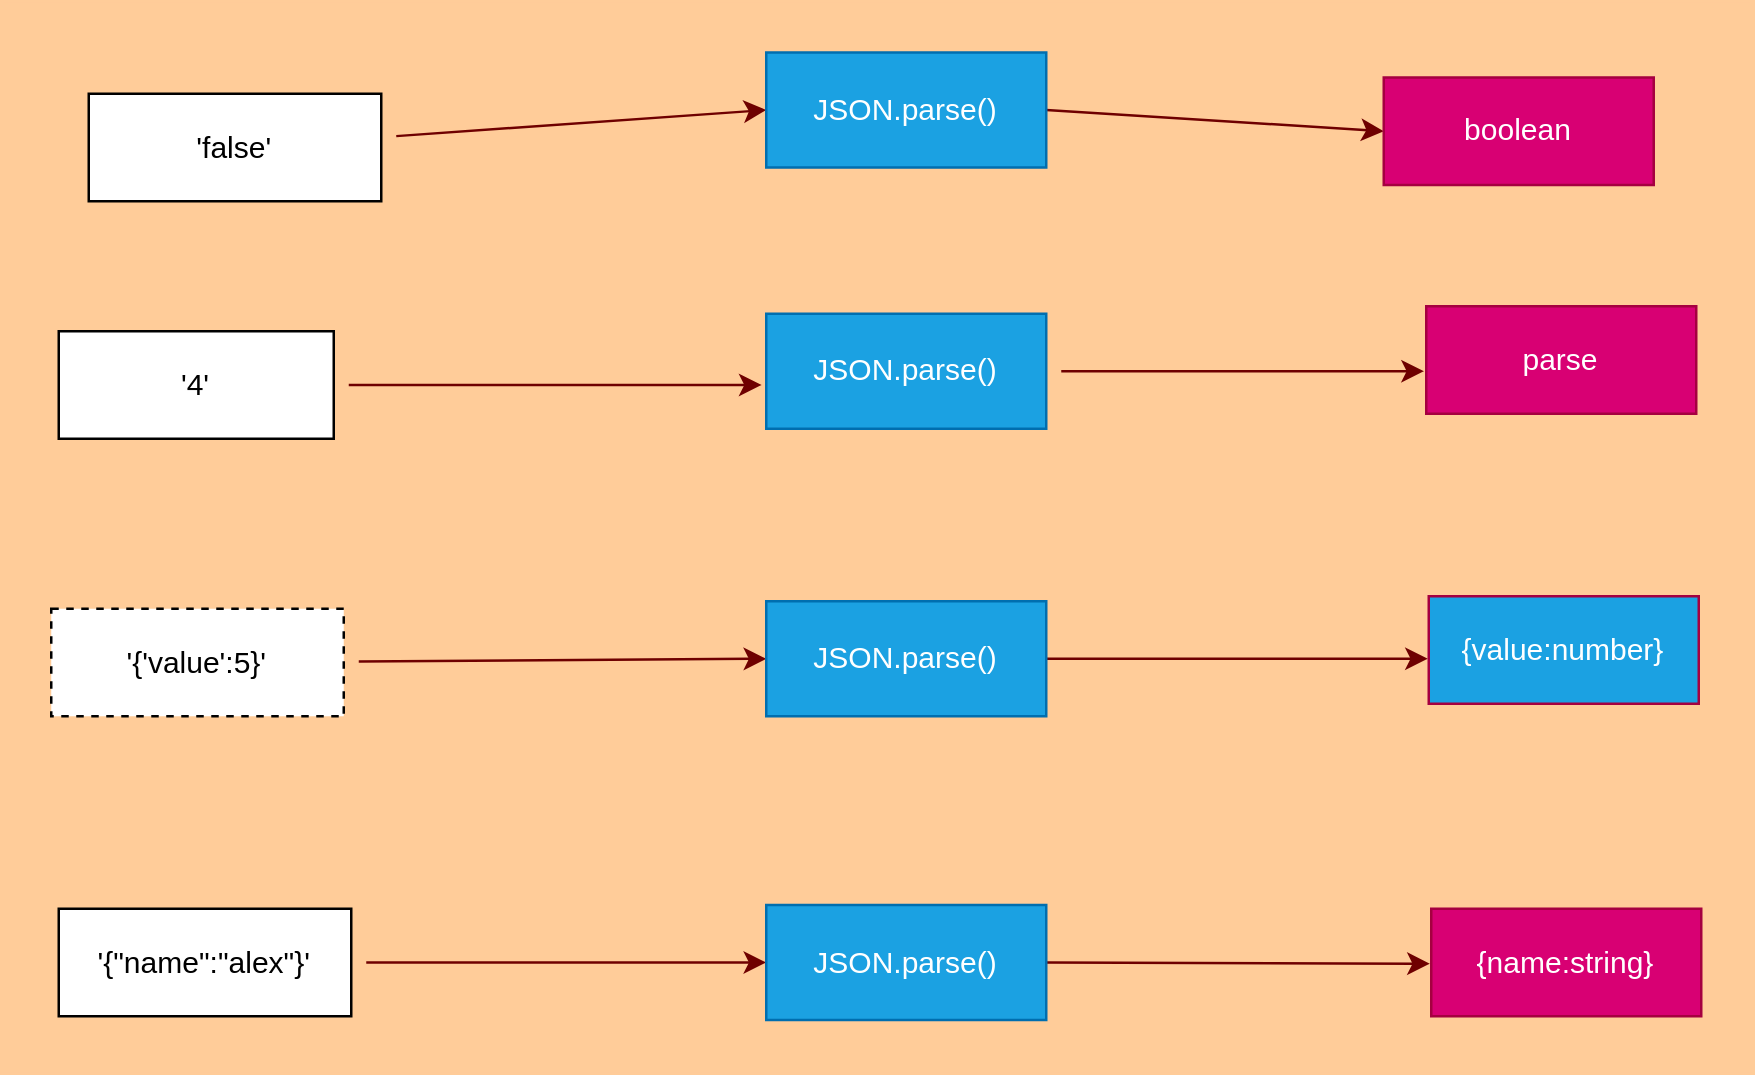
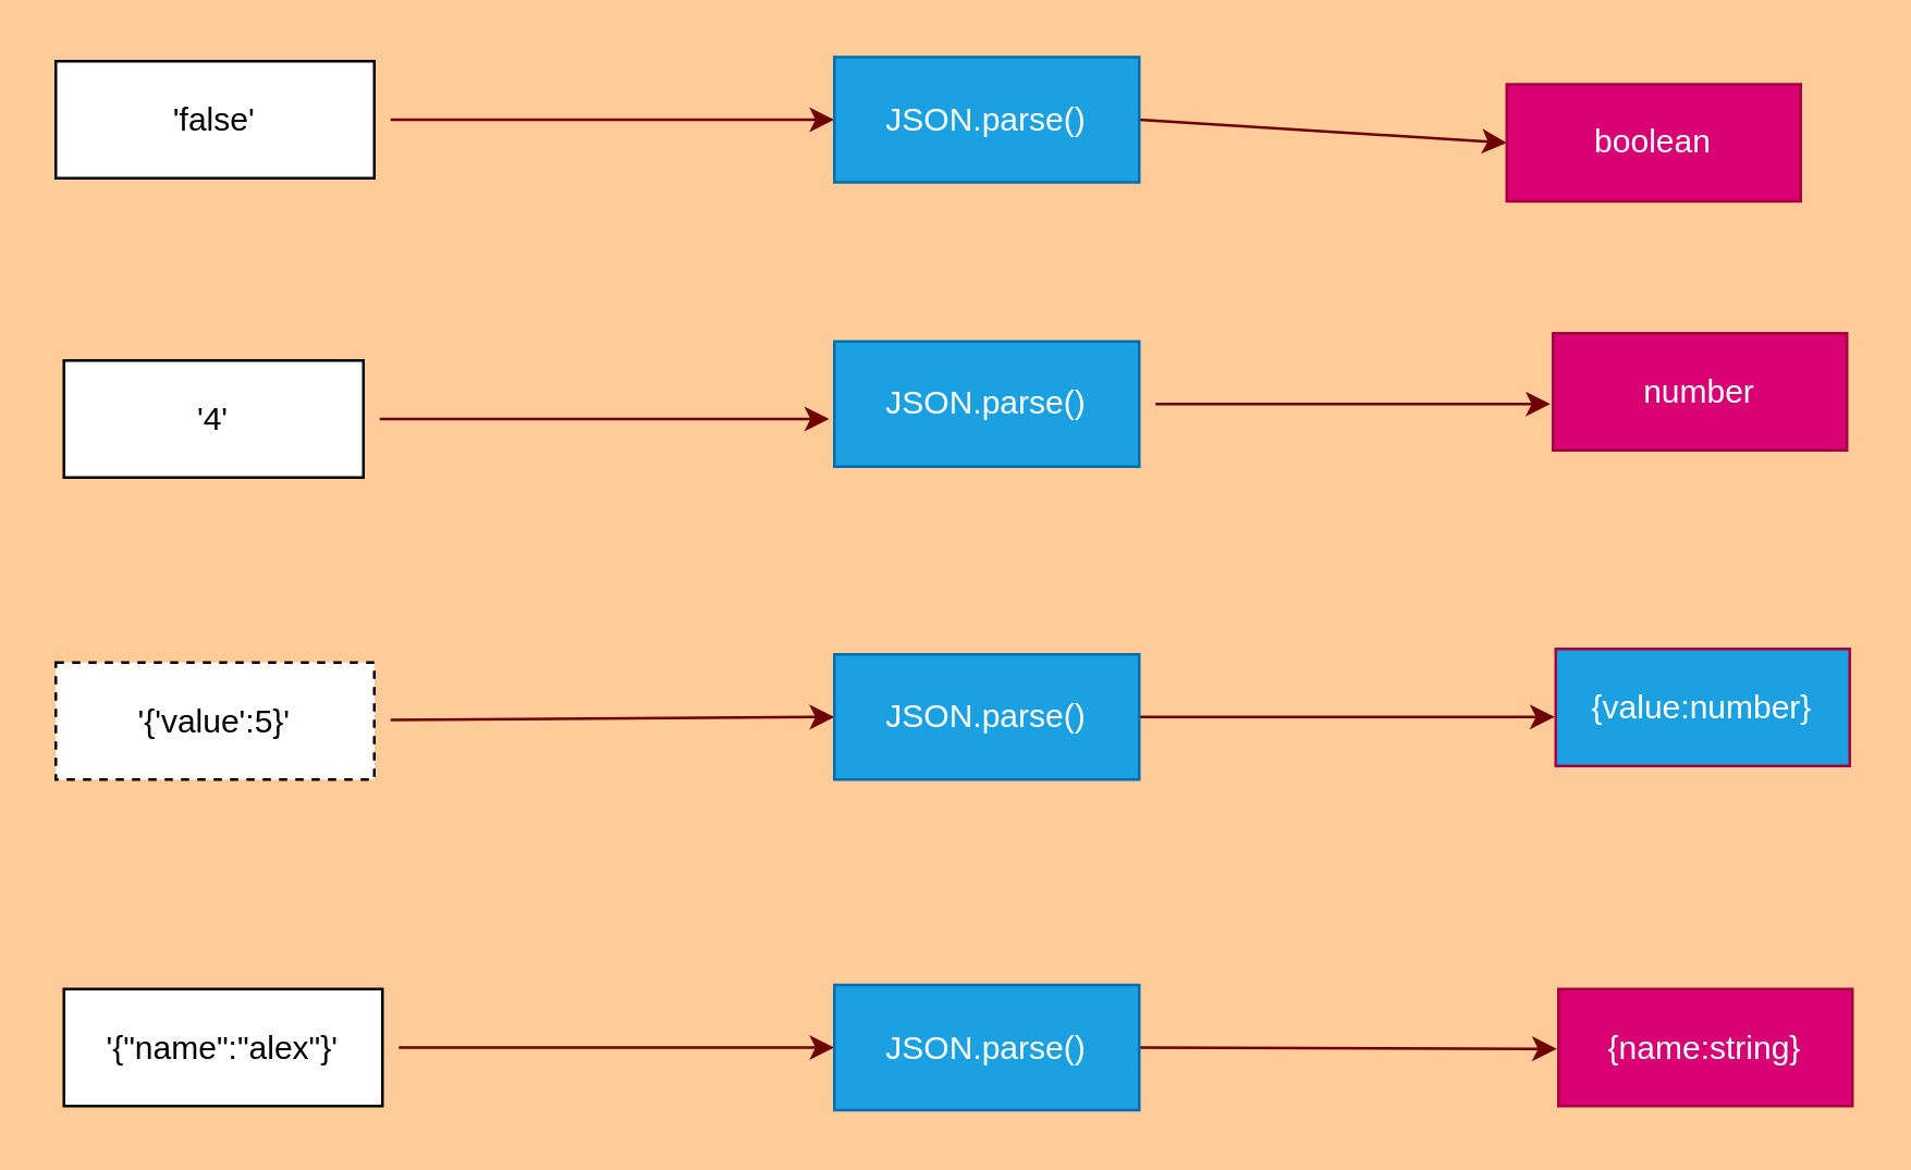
- <mxCell id="3" value="'false'" style="rounded=0;whiteSpace=wrap;html=1;" vertex="1" parent="1"><mxGeometry x="35" y="37" width="117" height="43" as="geometry" /></mxCell>
+ <mxCell id="3" value="'false'" style="rounded=0;whiteSpace=wrap;html=1;" vertex="1" parent="1"><mxGeometry x="20" y="22" width="117" height="43" as="geometry" /></mxCell>
- <mxCell id="19" value="parse" style="rounded=0;whiteSpace=wrap;html=1;fillColor=#d80073;fontColor=#ffffff;strokeColor=#A50040;" vertex="1" parent="1"><mxGeometry x="570" y="122" width="108" height="43" as="geometry" /></mxCell>
+ <mxCell id="19" value="number" style="rounded=0;whiteSpace=wrap;html=1;fillColor=#d80073;fontColor=#ffffff;strokeColor=#A50040;" vertex="1" parent="1"><mxGeometry x="570" y="122" width="108" height="43" as="geometry" /></mxCell>
